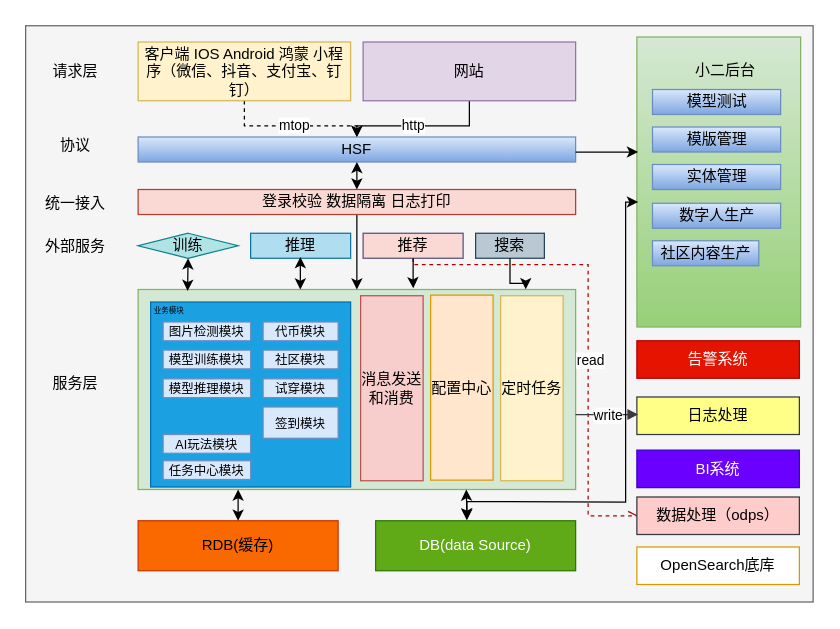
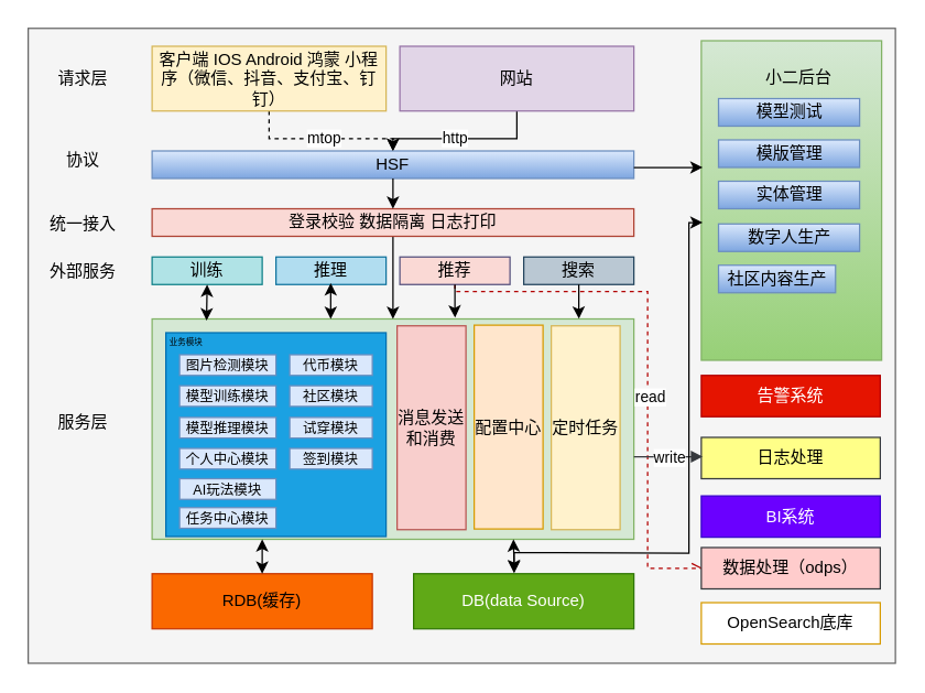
- <mxCell id="57" value="" style="endArrow=classic;startArrow=classic;html=1;rounded=0;entryX=0.5;entryY=1;entryDx=0;entryDy=0;exitX=0.5;exitY=0;exitDx=0;exitDy=0;" edge="1" parent="1" source="29" target="32"><mxGeometry width="50" height="50" relative="1" as="geometry"><mxPoint x="230" y="191" as="sourcePoint" /><mxPoint x="280" y="141" as="targetPoint" /></mxGeometry></mxCell>
+ <mxCell id="57" value="" style="endArrow=none;startArrow=classic;html=1;rounded=0;entryX=0.5;entryY=1;entryDx=0;entryDy=0;exitX=0.5;exitY=0;exitDx=0;exitDy=0;" edge="1" parent="1" source="29" target="32"><mxGeometry width="50" height="50" relative="1" as="geometry"><mxPoint x="230" y="191" as="sourcePoint" /><mxPoint x="280" y="141" as="targetPoint" /></mxGeometry></mxCell>
- <mxCell id="8" value="训练" style="rhombus;whiteSpace=wrap;html=1;fillColor=#b0e3e6;strokeColor=#0e8088;" vertex="1" parent="1"><mxGeometry x="110" y="186" width="80" height="20" as="geometry" /></mxCell>
+ <mxCell id="8" value="训练" style="rounded=0;whiteSpace=wrap;html=1;fillColor=#b0e3e6;strokeColor=#0e8088;" vertex="1" parent="1"><mxGeometry x="110" y="186" width="80" height="20" as="geometry" /></mxCell>
- <mxCell id="13" value="搜索" style="rounded=0;whiteSpace=wrap;html=1;fillColor=#bac8d3;strokeColor=#23445d;" vertex="1" parent="1"><mxGeometry x="380" y="186" width="55" height="20" as="geometry" /></mxCell>
+ <mxCell id="13" value="搜索" style="rounded=0;whiteSpace=wrap;html=1;fillColor=#bac8d3;strokeColor=#23445d;" vertex="1" parent="1"><mxGeometry x="380" y="186" width="80" height="20" as="geometry" /></mxCell>
+ <mxCell id="20" value="&lt;font style=&quot;font-size: 10px;&quot;&gt;个人中心模块&lt;/font&gt;" style="rounded=0;whiteSpace=wrap;html=1;fillColor=#dae8fc;strokeColor=#6c8ebf;" vertex="1" parent="1"><mxGeometry x="130" y="325" width="70" height="15" as="geometry" /></mxCell>
- <mxCell id="61" value="&lt;font style=&quot;font-size: 10px;&quot;&gt;签到模块&lt;/font&gt;" style="rounded=0;whiteSpace=wrap;html=1;fillColor=#dae8fc;strokeColor=#6c8ebf;" vertex="1" parent="1"><mxGeometry x="210" y="325" width="60" height="25" as="geometry" /></mxCell>
+ <mxCell id="61" value="&lt;font style=&quot;font-size: 10px;&quot;&gt;签到模块&lt;/font&gt;" style="rounded=0;whiteSpace=wrap;html=1;fillColor=#dae8fc;strokeColor=#6c8ebf;" vertex="1" parent="1"><mxGeometry x="210" y="325" width="60" height="15" as="geometry" /></mxCell>
